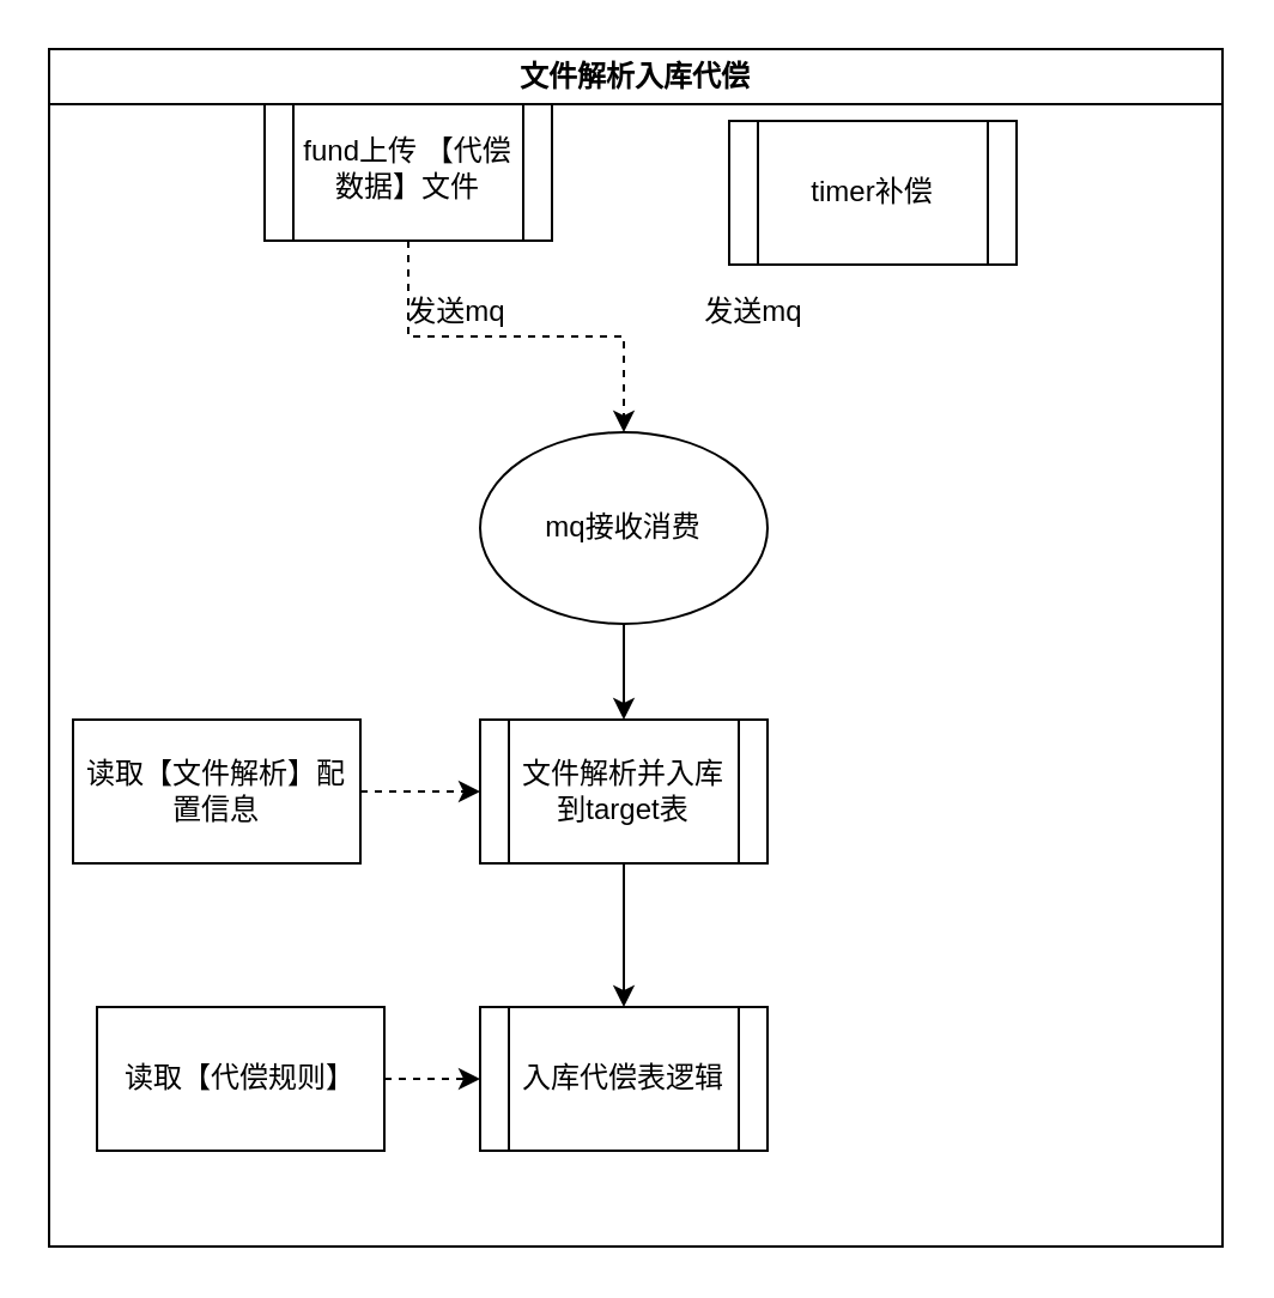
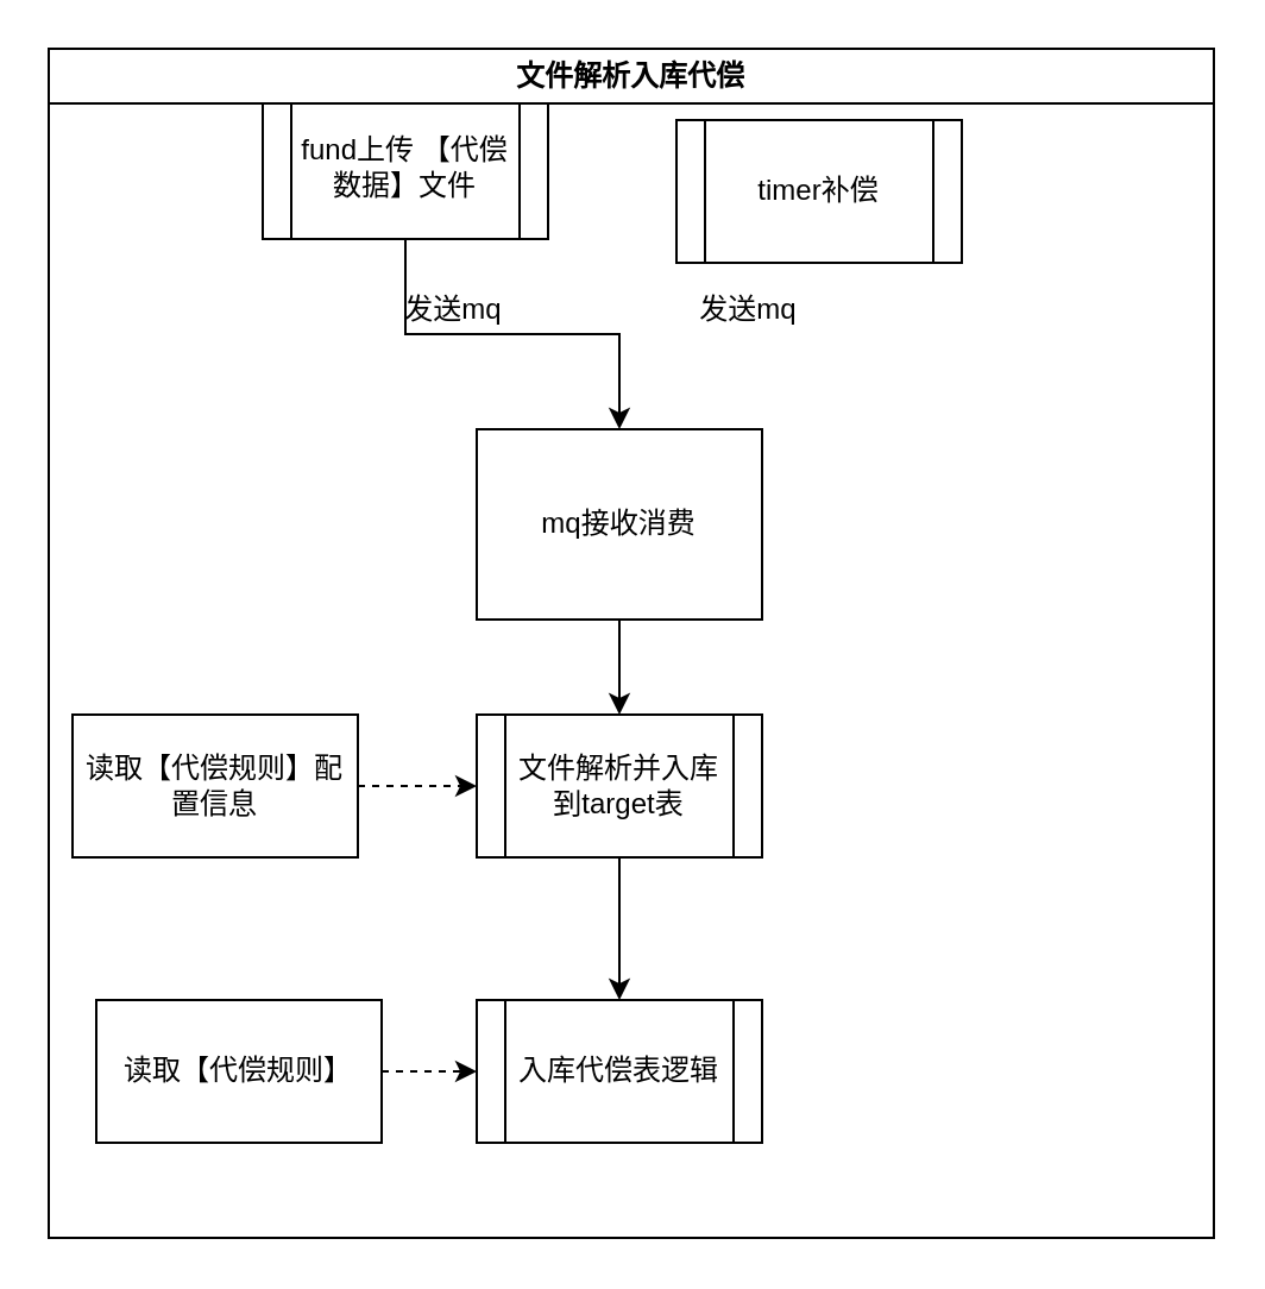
- <mxCell id="4" value="&lt;span&gt;timer补偿&lt;/span&gt;" style="shape=process;whiteSpace=wrap;html=1;backgroundOutline=1;" vertex="1" parent="1"><mxGeometry x="304" y="50" width="120" height="60" as="geometry" /></mxCell>
+ <mxCell id="4" value="&lt;span&gt;timer补偿&lt;/span&gt;" style="shape=process;whiteSpace=wrap;html=1;backgroundOutline=1;" vertex="1" parent="1"><mxGeometry x="284" y="50" width="120" height="60" as="geometry" /></mxCell>
- <mxCell id="2" style="edgeStyle=orthogonalEdgeStyle;rounded=0;orthogonalLoop=1;jettySize=auto;html=1;dashed=1;" edge="1" parent="1" source="3" target="6"><mxGeometry relative="1" as="geometry" /></mxCell>
+ <mxCell id="2" style="edgeStyle=orthogonalEdgeStyle;rounded=0;orthogonalLoop=1;jettySize=auto;html=1;" edge="1" parent="1" source="3" target="6"><mxGeometry relative="1" as="geometry" /></mxCell>
- <mxCell id="6" value="mq接收消费" style="ellipse;whiteSpace=wrap;html=1;" vertex="1" parent="1"><mxGeometry x="200" y="180" width="120" height="80" as="geometry" /></mxCell>
+ <mxCell id="6" value="mq接收消费" style="whiteSpace=wrap;html=1;rounded=0;" vertex="1" parent="1"><mxGeometry x="200" y="180" width="120" height="80" as="geometry" /></mxCell>
- <mxCell id="12" value="读取【文件解析】配置信息" style="rounded=0;whiteSpace=wrap;html=1;" vertex="1" parent="1"><mxGeometry x="30" y="300" width="120" height="60" as="geometry" /></mxCell>
+ <mxCell id="12" value="读取【代偿规则】配置信息" style="rounded=0;whiteSpace=wrap;html=1;" vertex="1" parent="1"><mxGeometry x="30" y="300" width="120" height="60" as="geometry" /></mxCell>
